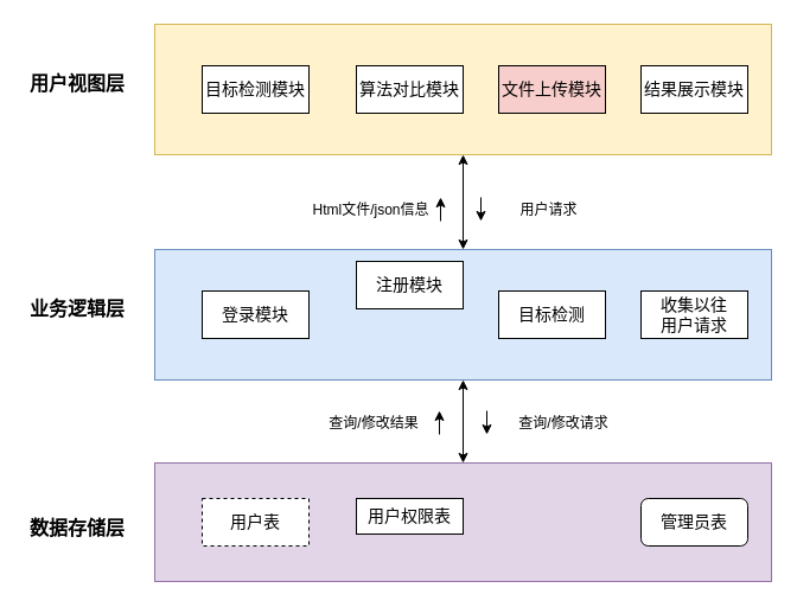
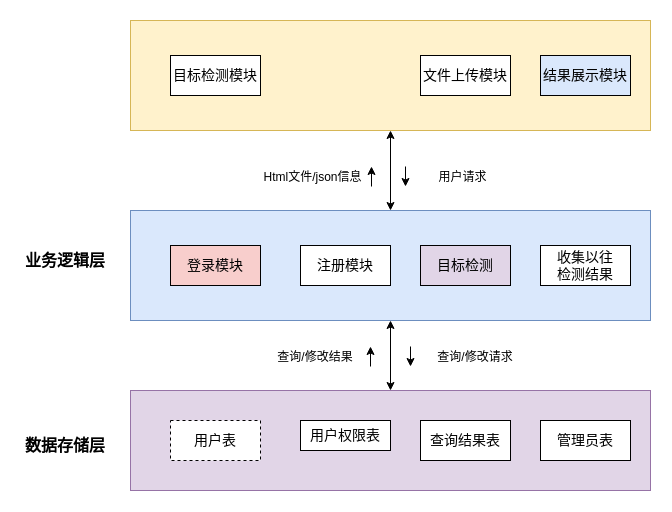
- <mxCell id="29" value="&lt;b&gt;&lt;font style=&quot;font-size: 16px&quot;&gt;用户视图层&lt;/font&gt;&lt;/b&gt;" style="text;html=1;strokeColor=none;fillColor=none;align=center;verticalAlign=middle;whiteSpace=wrap;rounded=0;fontSize=14;" parent="1" vertex="1"><mxGeometry x="20" y="55" width="90" height="30" as="geometry" /></mxCell>
- <mxCell id="21" value="&lt;span style=&quot;font-size: 14px&quot;&gt;算法对比模块&lt;/span&gt;" style="rounded=0;whiteSpace=wrap;html=1;" parent="1" vertex="1"><mxGeometry x="300" y="55" width="90" height="40" as="geometry" /></mxCell>
- <mxCell id="22" value="&lt;font style=&quot;font-size: 14px&quot;&gt;文件上传模块&lt;/font&gt;" style="rounded=0;whiteSpace=wrap;html=1;fillColor=#f8cecc;" parent="1" vertex="1"><mxGeometry x="420" y="55" width="90" height="40" as="geometry" /></mxCell>
+ <mxCell id="22" value="&lt;font style=&quot;font-size: 14px&quot;&gt;文件上传模块&lt;/font&gt;" style="rounded=0;whiteSpace=wrap;html=1;" parent="1" vertex="1"><mxGeometry x="420" y="55" width="90" height="40" as="geometry" /></mxCell>
- <mxCell id="23" value="&lt;span style=&quot;font-size: 14px&quot;&gt;结果展示模块&lt;/span&gt;" style="rounded=0;whiteSpace=wrap;html=1;" parent="1" vertex="1"><mxGeometry x="540" y="55" width="90" height="40" as="geometry" /></mxCell>
+ <mxCell id="23" value="&lt;span style=&quot;font-size: 14px&quot;&gt;结果展示模块&lt;/span&gt;" style="rounded=0;whiteSpace=wrap;html=1;fillColor=#dae8fc;" parent="1" vertex="1"><mxGeometry x="540" y="55" width="90" height="40" as="geometry" /></mxCell>
- <mxCell id="10" value="&lt;font style=&quot;font-size: 14px&quot;&gt;注册模块&lt;/font&gt;" style="rounded=0;whiteSpace=wrap;html=1;" parent="1" vertex="1"><mxGeometry x="300" y="220" width="90" height="40" as="geometry" /></mxCell>
+ <mxCell id="10" value="&lt;font style=&quot;font-size: 14px&quot;&gt;注册模块&lt;/font&gt;" style="rounded=0;whiteSpace=wrap;html=1;" parent="1" vertex="1"><mxGeometry x="300" y="245" width="90" height="40" as="geometry" /></mxCell>
- <mxCell id="9" value="&lt;font style=&quot;font-size: 14px&quot;&gt;登录模块&lt;/font&gt;" style="rounded=0;whiteSpace=wrap;html=1;" parent="1" vertex="1"><mxGeometry x="170" y="245" width="90" height="40" as="geometry" /></mxCell>
+ <mxCell id="9" value="&lt;font style=&quot;font-size: 14px&quot;&gt;登录模块&lt;/font&gt;" style="rounded=0;whiteSpace=wrap;html=1;fillColor=#f8cecc;" parent="1" vertex="1"><mxGeometry x="170" y="245" width="90" height="40" as="geometry" /></mxCell>
- <mxCell id="11" value="&lt;font style=&quot;font-size: 14px&quot;&gt;目标检测&lt;/font&gt;" style="rounded=0;whiteSpace=wrap;html=1;" parent="1" vertex="1"><mxGeometry x="420" y="245" width="90" height="40" as="geometry" /></mxCell>
+ <mxCell id="11" value="&lt;font style=&quot;font-size: 14px&quot;&gt;目标检测&lt;/font&gt;" style="rounded=0;whiteSpace=wrap;html=1;fillColor=#e1d5e7;" parent="1" vertex="1"><mxGeometry x="420" y="245" width="90" height="40" as="geometry" /></mxCell>
- <mxCell id="12" value="&lt;font style=&quot;font-size: 14px&quot;&gt;收集以往&lt;br&gt;用户请求&lt;/font&gt;" style="rounded=0;whiteSpace=wrap;html=1;" parent="1" vertex="1"><mxGeometry x="540" y="245" width="90" height="40" as="geometry" /></mxCell>
+ <mxCell id="12" value="&lt;font style=&quot;font-size: 14px&quot;&gt;收集以往&lt;br&gt;检测结果&lt;/font&gt;" style="rounded=0;whiteSpace=wrap;html=1;" parent="1" vertex="1"><mxGeometry x="540" y="245" width="90" height="40" as="geometry" /></mxCell>
+ <mxCell id="5" value="&lt;font style=&quot;font-size: 14px&quot;&gt;查询结果表&lt;/font&gt;" style="rounded=0;whiteSpace=wrap;html=1;" parent="1" vertex="1"><mxGeometry x="420" y="420" width="90" height="40" as="geometry" /></mxCell>
- <mxCell id="6" value="&lt;font style=&quot;font-size: 14px&quot;&gt;管理员表&lt;/font&gt;" style="whiteSpace=wrap;html=1;rounded=1;" parent="1" vertex="1"><mxGeometry x="540" y="420" width="90" height="40" as="geometry" /></mxCell>
+ <mxCell id="6" value="&lt;font style=&quot;font-size: 14px&quot;&gt;管理员表&lt;/font&gt;" style="rounded=0;whiteSpace=wrap;html=1;" parent="1" vertex="1"><mxGeometry x="540" y="420" width="90" height="40" as="geometry" /></mxCell>
